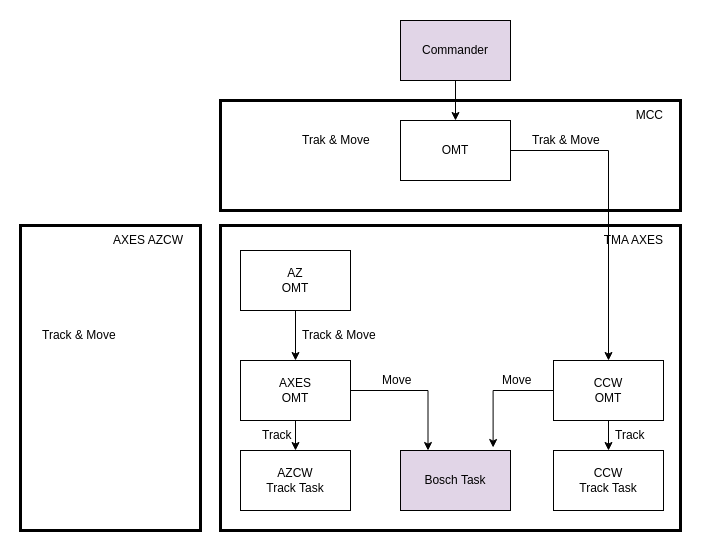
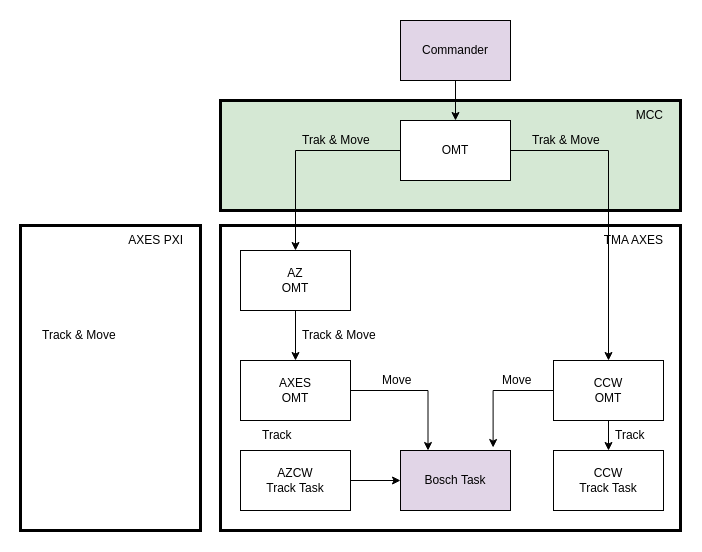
- <mxCell id="4" value="MCC" style="rounded=0;whiteSpace=wrap;html=1;verticalAlign=top;align=right;spacingLeft=0;spacingRight=15;glass=0;strokeWidth=3;spacingTop=1;" parent="1" vertex="1"><mxGeometry x="220" y="100" width="460" height="110" as="geometry" /></mxCell>
+ <mxCell id="4" value="MCC" style="rounded=0;whiteSpace=wrap;html=1;verticalAlign=top;align=right;spacingLeft=0;spacingRight=15;glass=0;strokeWidth=3;spacingTop=1;fillColor=#d5e8d4;" parent="1" vertex="1"><mxGeometry x="220" y="100" width="460" height="110" as="geometry" /></mxCell>
+ <mxCell id="8" value="" style="edgeStyle=orthogonalEdgeStyle;rounded=0;orthogonalLoop=1;jettySize=auto;html=1;" parent="1" source="9" target="11" edge="1"><mxGeometry relative="1" as="geometry" /></mxCell>
- <mxCell id="2" value="AXES AZCW" style="rounded=0;whiteSpace=wrap;html=1;verticalAlign=top;align=right;spacingLeft=0;spacingRight=15;spacingTop=1;strokeWidth=3;" parent="1" vertex="1"><mxGeometry x="20" y="225" width="180" height="305" as="geometry" /></mxCell>
+ <mxCell id="2" value="AXES PXI" style="rounded=0;whiteSpace=wrap;html=1;verticalAlign=top;align=right;spacingLeft=0;spacingRight=15;spacingTop=1;strokeWidth=3;" parent="1" vertex="1"><mxGeometry x="20" y="225" width="180" height="305" as="geometry" /></mxCell>
- <mxCell id="12" value="" style="edgeStyle=orthogonalEdgeStyle;rounded=0;orthogonalLoop=1;jettySize=auto;html=1;" parent="1" source="14" target="16" edge="1"><mxGeometry relative="1" as="geometry" /></mxCell>
+ <mxCell id="15" value="" style="edgeStyle=orthogonalEdgeStyle;rounded=0;orthogonalLoop=1;jettySize=auto;html=1;entryX=0;entryY=0.5;entryDx=0;entryDy=0;" parent="1" source="16" target="17" edge="1"><mxGeometry relative="1" as="geometry" /></mxCell>
